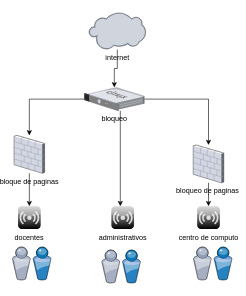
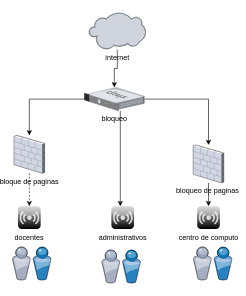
- <mxCell id="11" style="edgeStyle=orthogonalEdgeStyle;rounded=0;orthogonalLoop=1;jettySize=auto;html=1;" edge="1" parent="1" source="12" target="8"><mxGeometry relative="1" as="geometry" /></mxCell>
+ <mxCell id="11" style="edgeStyle=orthogonalEdgeStyle;rounded=0;orthogonalLoop=1;jettySize=auto;html=1;dashed=1;" edge="1" parent="1" source="12" target="8"><mxGeometry relative="1" as="geometry" /></mxCell>
